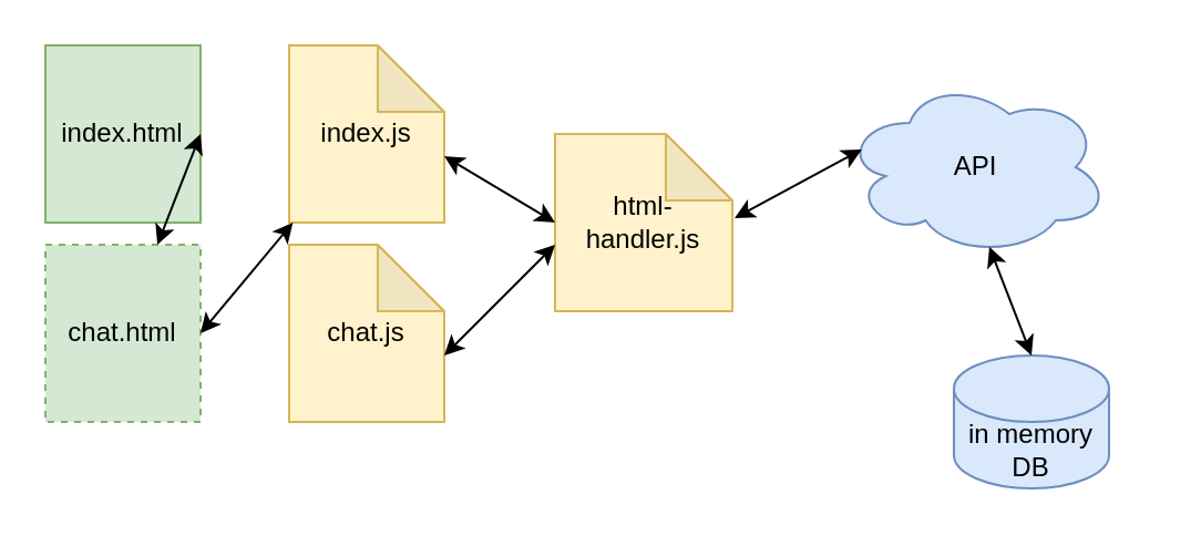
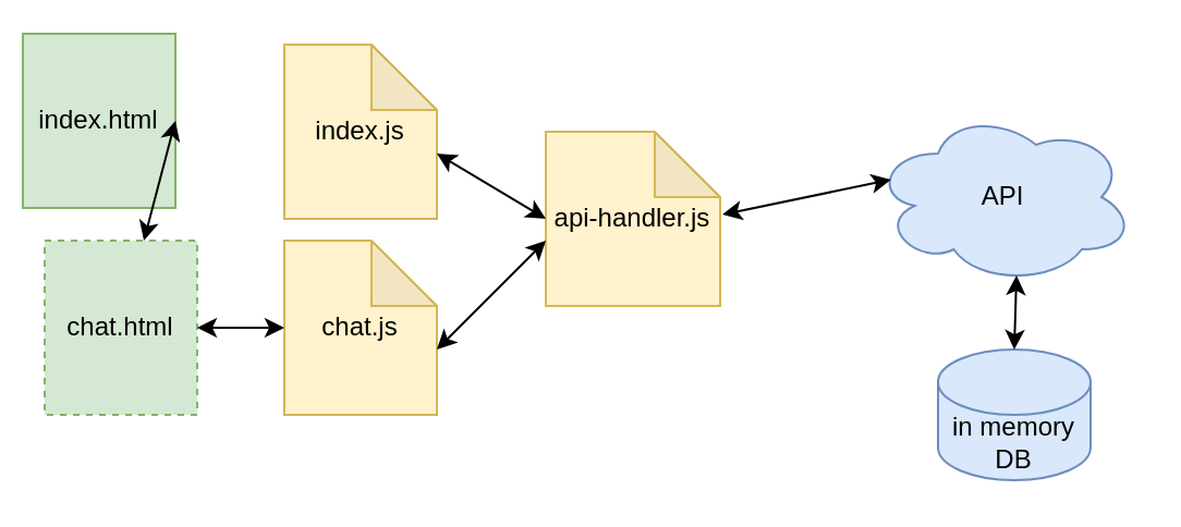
- <mxCell id="2" value="index.html" style="rounded=0;whiteSpace=wrap;html=1;fillColor=#d5e8d4;strokeColor=#82b366;" vertex="1" parent="1"><mxGeometry x="20" y="20" width="70" height="80" as="geometry" /></mxCell>
+ <mxCell id="2" value="index.html" style="rounded=0;whiteSpace=wrap;html=1;fillColor=#d5e8d4;strokeColor=#82b366;" vertex="1" parent="1"><mxGeometry x="10" y="15" width="70" height="80" as="geometry" /></mxCell>
- <mxCell id="7" value="API" style="ellipse;shape=cloud;whiteSpace=wrap;html=1;fillColor=#dae8fc;strokeColor=#6c8ebf;" vertex="1" parent="1"><mxGeometry x="380" y="35" width="120" height="80" as="geometry" /></mxCell>
+ <mxCell id="7" value="API" style="ellipse;shape=cloud;whiteSpace=wrap;html=1;fillColor=#dae8fc;strokeColor=#6c8ebf;" vertex="1" parent="1"><mxGeometry x="400" y="50" width="120" height="80" as="geometry" /></mxCell>
- <mxCell id="6" value="html-handler.js" style="shape=note;whiteSpace=wrap;html=1;backgroundOutline=1;darkOpacity=0.05;fillColor=#fff2cc;strokeColor=#d6b656;" vertex="1" parent="1"><mxGeometry x="250" y="60" width="80" height="80" as="geometry" /></mxCell>
+ <mxCell id="6" value="api-handler.js" style="shape=note;whiteSpace=wrap;html=1;backgroundOutline=1;darkOpacity=0.05;fillColor=#fff2cc;strokeColor=#d6b656;" vertex="1" parent="1"><mxGeometry x="250" y="60" width="80" height="80" as="geometry" /></mxCell>
- <mxCell id="12" value="" style="endArrow=classic;startArrow=classic;html=1;exitX=1;exitY=0.5;exitDx=0;exitDy=0;" edge="1" parent="1" source="3" target="4"><mxGeometry width="50" height="50" relative="1" as="geometry"><mxPoint x="90" y="190" as="sourcePoint" /><mxPoint x="140" y="140" as="targetPoint" /></mxGeometry></mxCell>
+ <mxCell id="12" value="" style="endArrow=classic;startArrow=classic;html=1;exitX=1;exitY=0.5;exitDx=0;exitDy=0;entryX=0;entryY=0.5;entryDx=0;entryDy=0;entryPerimeter=0;" edge="1" parent="1" source="3" target="5"><mxGeometry width="50" height="50" relative="1" as="geometry"><mxPoint x="90" y="190" as="sourcePoint" /><mxPoint x="140" y="140" as="targetPoint" /></mxGeometry></mxCell>
